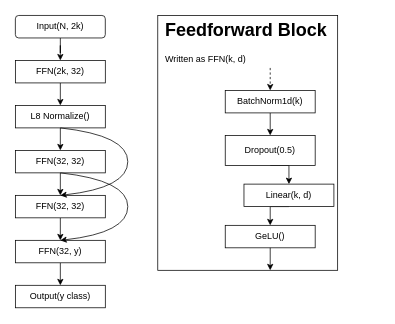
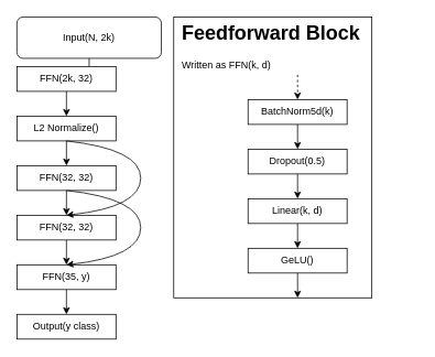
- <mxCell id="11" value="Input(N, 2k)" style="rounded=1;whiteSpace=wrap;html=1;" vertex="1" parent="1"><mxGeometry x="20" y="20" width="120" height="30" as="geometry" /></mxCell>
+ <mxCell id="11" value="Input(N, 2k)" style="rounded=1;whiteSpace=wrap;html=1;" vertex="1" parent="1"><mxGeometry x="20" y="20" width="175" height="50" as="geometry" /></mxCell>
- <mxCell id="4" value="BatchNorm1d(k)" style="rounded=0;whiteSpace=wrap;html=1;" vertex="1" parent="1"><mxGeometry x="300" y="120" width="120" height="30" as="geometry" /></mxCell>
+ <mxCell id="4" value="BatchNorm5d(k)" style="rounded=0;whiteSpace=wrap;html=1;" vertex="1" parent="1"><mxGeometry x="300" y="120" width="120" height="30" as="geometry" /></mxCell>
- <mxCell id="13" value="L8 Normalize()" style="rounded=0;whiteSpace=wrap;html=1;" vertex="1" parent="1"><mxGeometry x="20" y="140" width="120" height="30" as="geometry" /></mxCell>
+ <mxCell id="13" value="L2 Normalize()" style="rounded=0;whiteSpace=wrap;html=1;" vertex="1" parent="1"><mxGeometry x="20" y="140" width="120" height="30" as="geometry" /></mxCell>
- <mxCell id="6" value="Dropout(0.5)" style="rounded=0;whiteSpace=wrap;html=1;" vertex="1" parent="1"><mxGeometry x="300" y="180" width="120" height="40" as="geometry" /></mxCell>
+ <mxCell id="6" value="Dropout(0.5)" style="rounded=0;whiteSpace=wrap;html=1;" vertex="1" parent="1"><mxGeometry x="300" y="180" width="120" height="30" as="geometry" /></mxCell>
- <mxCell id="8" value="Linear(k, d)" style="rounded=0;whiteSpace=wrap;html=1;" vertex="1" parent="1"><mxGeometry x="325" y="245" width="120" height="30" as="geometry" /></mxCell>
+ <mxCell id="8" value="Linear(k, d)" style="rounded=0;whiteSpace=wrap;html=1;" vertex="1" parent="1"><mxGeometry x="300" y="240" width="120" height="30" as="geometry" /></mxCell>
- <mxCell id="25" value="&lt;span style=&quot;text-align: left;&quot;&gt;FFN(32, y)&lt;/span&gt;" style="rounded=0;whiteSpace=wrap;html=1;" vertex="1" parent="1"><mxGeometry x="20" y="320" width="120" height="30" as="geometry" /></mxCell>
+ <mxCell id="25" value="&lt;span style=&quot;text-align: left;&quot;&gt;FFN(35, y)&lt;/span&gt;" style="rounded=0;whiteSpace=wrap;html=1;" vertex="1" parent="1"><mxGeometry x="20" y="320" width="120" height="30" as="geometry" /></mxCell>
